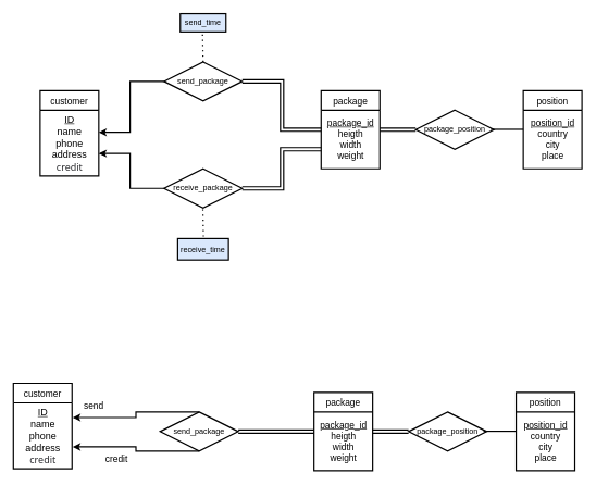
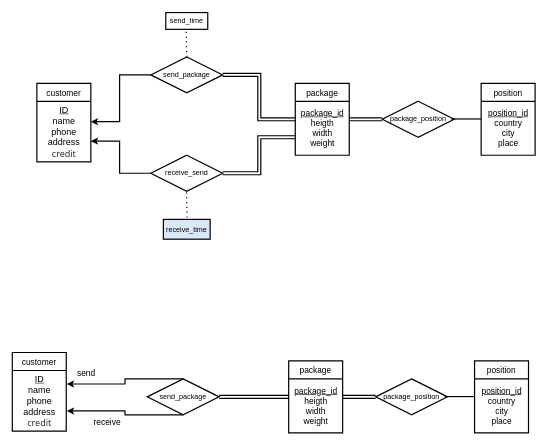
- <mxCell id="15" value="send_time" style="rounded=0;whiteSpace=wrap;html=1;shadow=0;glass=0;sketch=0;strokeWidth=2;fillColor=#dae8fc;" vertex="1" parent="1"><mxGeometry x="276" y="20" width="70" height="28" as="geometry" /></mxCell>
+ <mxCell id="15" value="send_time" style="rounded=0;whiteSpace=wrap;html=1;shadow=0;glass=0;sketch=0;strokeWidth=2;" vertex="1" parent="1"><mxGeometry x="276" y="20" width="70" height="28" as="geometry" /></mxCell>
- <mxCell id="6" value="receive_package" style="shape=rhombus;perimeter=rhombusPerimeter;whiteSpace=wrap;html=1;align=center;rounded=0;shadow=0;glass=0;sketch=0;strokeWidth=2;" vertex="1" parent="1"><mxGeometry x="251" y="258" width="120" height="60" as="geometry" /></mxCell>
+ <mxCell id="6" value="receive_send" style="shape=rhombus;perimeter=rhombusPerimeter;whiteSpace=wrap;html=1;align=center;rounded=0;shadow=0;glass=0;sketch=0;strokeWidth=2;" vertex="1" parent="1"><mxGeometry x="251" y="258" width="120" height="60" as="geometry" /></mxCell>
- <mxCell id="35" value="credit" style="text;html=1;align=center;verticalAlign=middle;resizable=0;points=[];autosize=1;strokeColor=none;fillColor=none;fontSize=14;fontFamily=Helvetica;fontColor=default;rounded=0;shadow=0;dashed=0;labelBackgroundColor=default;strokeWidth=2;startSize=30;" vertex="1" parent="1"><mxGeometry x="146" y="689" width="63" height="29" as="geometry" /></mxCell>
+ <mxCell id="35" value="receive" style="text;html=1;align=center;verticalAlign=middle;resizable=0;points=[];autosize=1;strokeColor=none;fillColor=none;fontSize=14;fontFamily=Helvetica;fontColor=default;rounded=0;shadow=0;dashed=0;labelBackgroundColor=default;strokeWidth=2;startSize=30;" vertex="1" parent="1"><mxGeometry x="146" y="689" width="63" height="29" as="geometry" /></mxCell>
